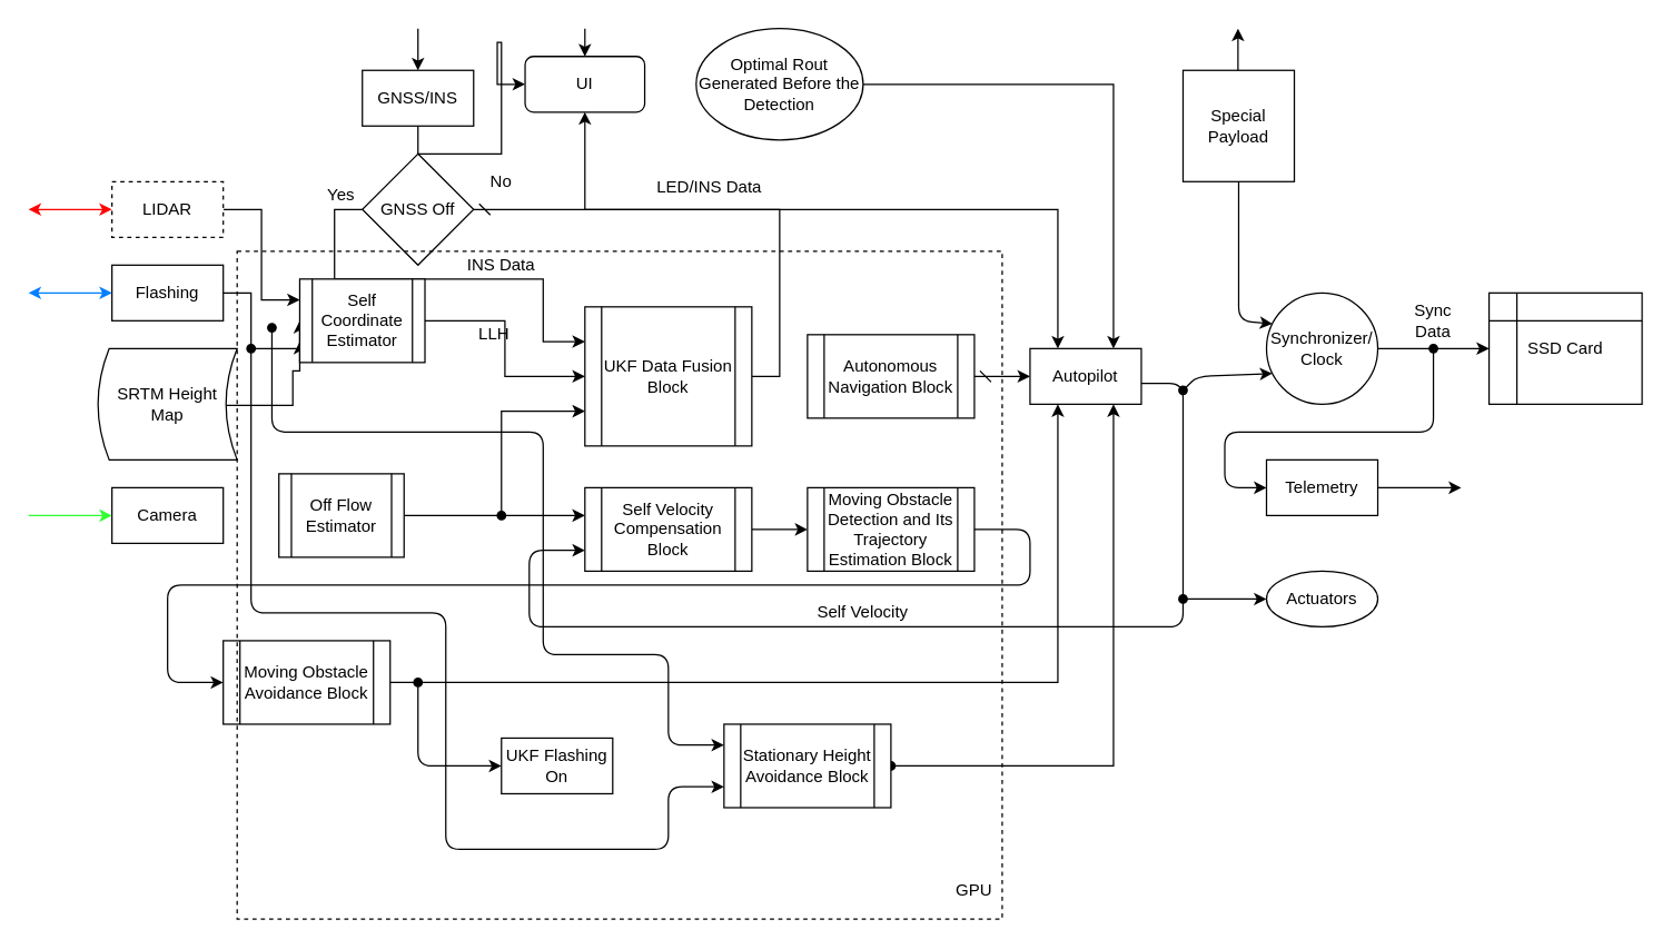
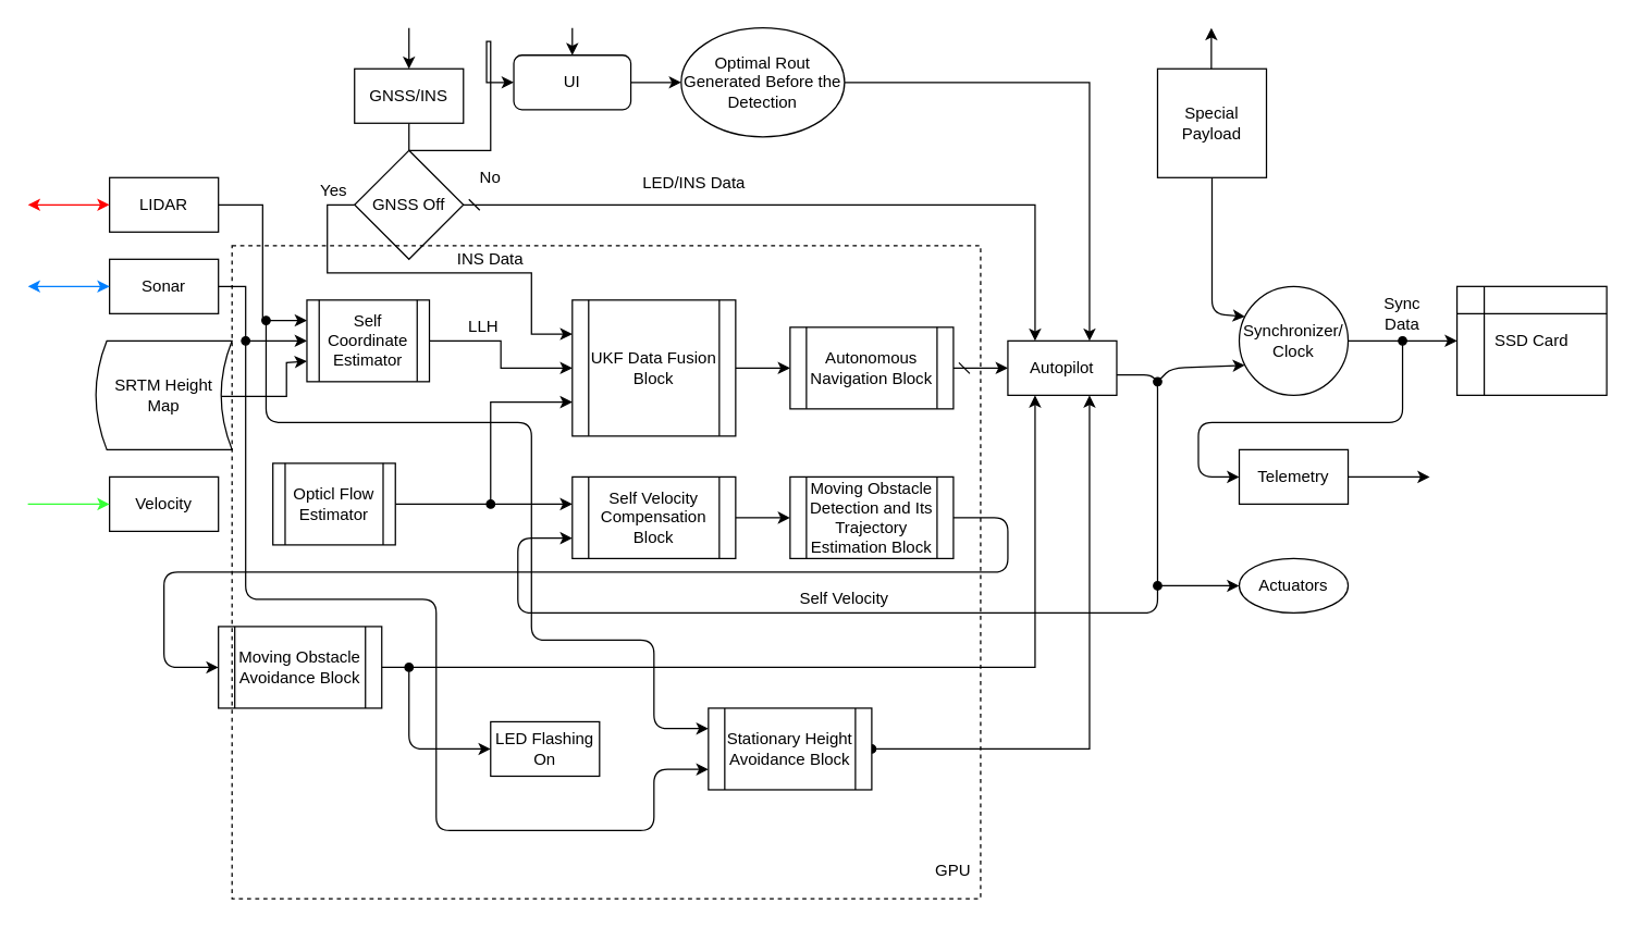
+ <mxCell id="57" value="" style="edgeStyle=elbowEdgeStyle;rounded=0;jumpStyle=none;orthogonalLoop=1;jettySize=auto;elbow=vertical;html=1;startArrow=none;startFill=0;strokeColor=#000000;" edge="1" parent="1" source="58" target="56"><mxGeometry relative="1" as="geometry" /></mxCell>
- <mxCell id="3" value="LIDAR" style="rounded=0;whiteSpace=wrap;html=1;dashed=1;" vertex="1" parent="1"><mxGeometry x="80" y="130" width="80" height="40" as="geometry" /></mxCell>
+ <mxCell id="3" value="LIDAR" style="rounded=0;whiteSpace=wrap;html=1;" vertex="1" parent="1"><mxGeometry x="80" y="130" width="80" height="40" as="geometry" /></mxCell>
- <mxCell id="6" value="Flashing" style="rounded=0;whiteSpace=wrap;html=1;" vertex="1" parent="1"><mxGeometry x="80" y="190" width="80" height="40" as="geometry" /></mxCell>
+ <mxCell id="6" value="Sonar" style="rounded=0;whiteSpace=wrap;html=1;" vertex="1" parent="1"><mxGeometry x="80" y="190" width="80" height="40" as="geometry" /></mxCell>
- <mxCell id="17" style="edgeStyle=orthogonalEdgeStyle;rounded=0;orthogonalLoop=1;jettySize=auto;html=1;exitX=1;exitY=0.5;exitDx=0;exitDy=0;strokeColor=#000000;" edge="1" parent="1" source="18" target="58"><mxGeometry relative="1" as="geometry" /></mxCell>
+ <mxCell id="17" style="edgeStyle=orthogonalEdgeStyle;rounded=0;orthogonalLoop=1;jettySize=auto;html=1;exitX=1;exitY=0.5;exitDx=0;exitDy=0;entryX=0;entryY=0.5;entryDx=0;entryDy=0;strokeColor=#000000;" edge="1" parent="1" source="18" target="28"><mxGeometry relative="1" as="geometry" /></mxCell>
- <mxCell id="24" value="Self Coordinate Estimator" style="shape=process;whiteSpace=wrap;html=1;backgroundOutline=1;" vertex="1" parent="1"><mxGeometry x="215" y="200" width="90" height="60" as="geometry" /></mxCell>
+ <mxCell id="24" value="Self Coordinate Estimator" style="shape=process;whiteSpace=wrap;html=1;backgroundOutline=1;" vertex="1" parent="1"><mxGeometry x="225" y="220" width="90" height="60" as="geometry" /></mxCell>
- <mxCell id="4" value="Camera" style="rounded=0;whiteSpace=wrap;html=1;" vertex="1" parent="1"><mxGeometry x="80" y="350" width="80" height="40" as="geometry" /></mxCell>
+ <mxCell id="4" value="Velocity" style="rounded=0;whiteSpace=wrap;html=1;" vertex="1" parent="1"><mxGeometry x="80" y="350" width="80" height="40" as="geometry" /></mxCell>
- <mxCell id="22" value="Off Flow Estimator" style="shape=process;whiteSpace=wrap;html=1;backgroundOutline=1;" vertex="1" parent="1"><mxGeometry x="200" y="340" width="90" height="60" as="geometry" /></mxCell>
+ <mxCell id="22" value="Opticl Flow Estimator" style="shape=process;whiteSpace=wrap;html=1;backgroundOutline=1;" vertex="1" parent="1"><mxGeometry x="200" y="340" width="90" height="60" as="geometry" /></mxCell>
- <mxCell id="42" value="UKF Flashing On" style="rounded=0;whiteSpace=wrap;html=1;" vertex="1" parent="1"><mxGeometry x="360" y="530" width="80" height="40" as="geometry" /></mxCell>
+ <mxCell id="42" value="LED Flashing On" style="rounded=0;whiteSpace=wrap;html=1;" vertex="1" parent="1"><mxGeometry x="360" y="530" width="80" height="40" as="geometry" /></mxCell>
